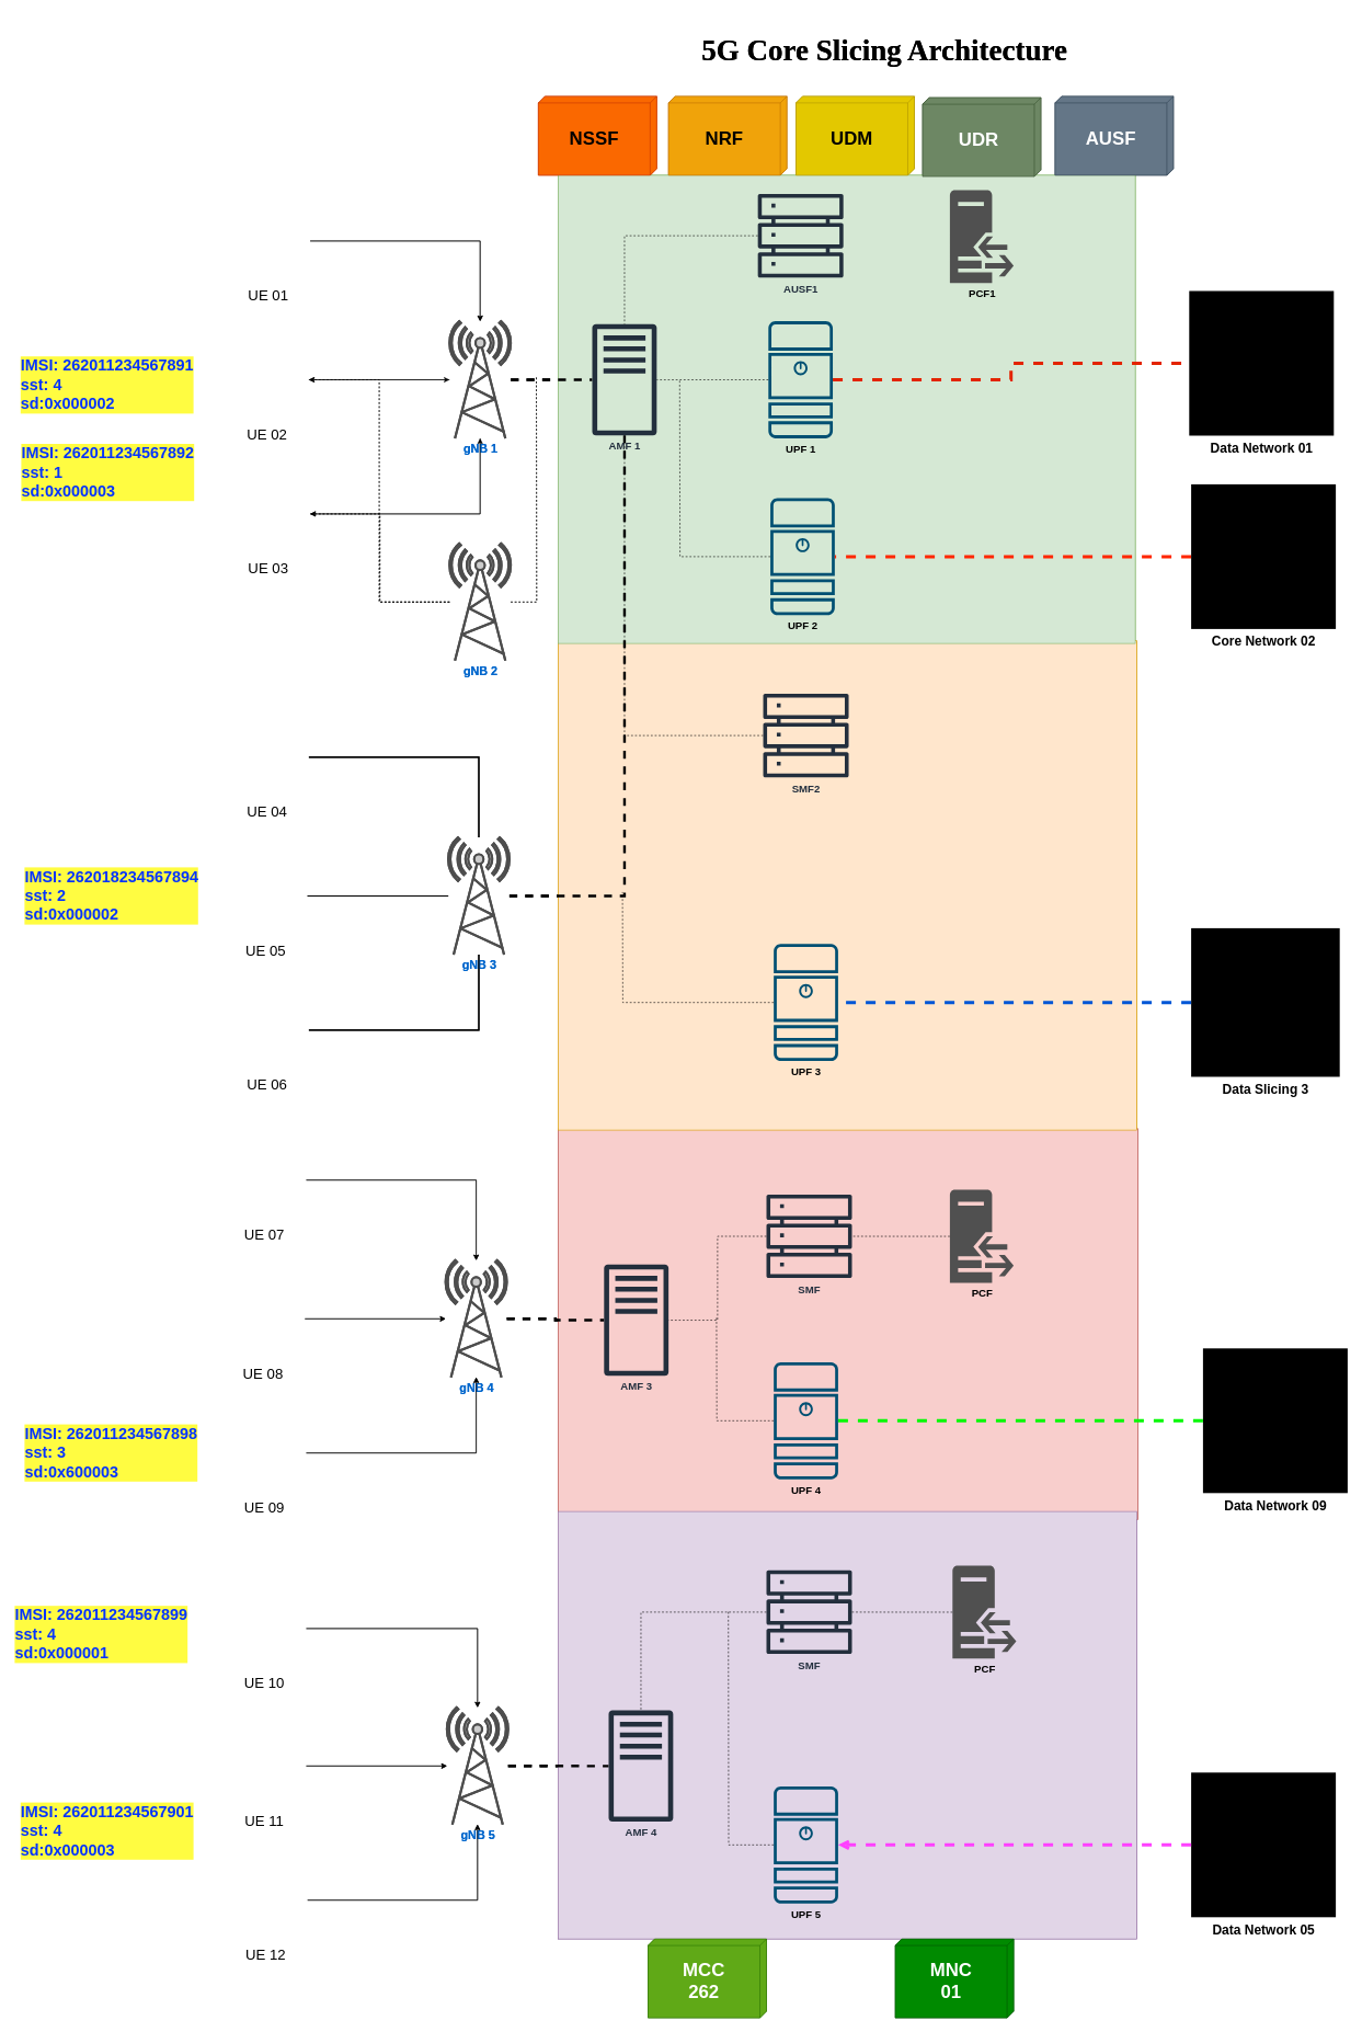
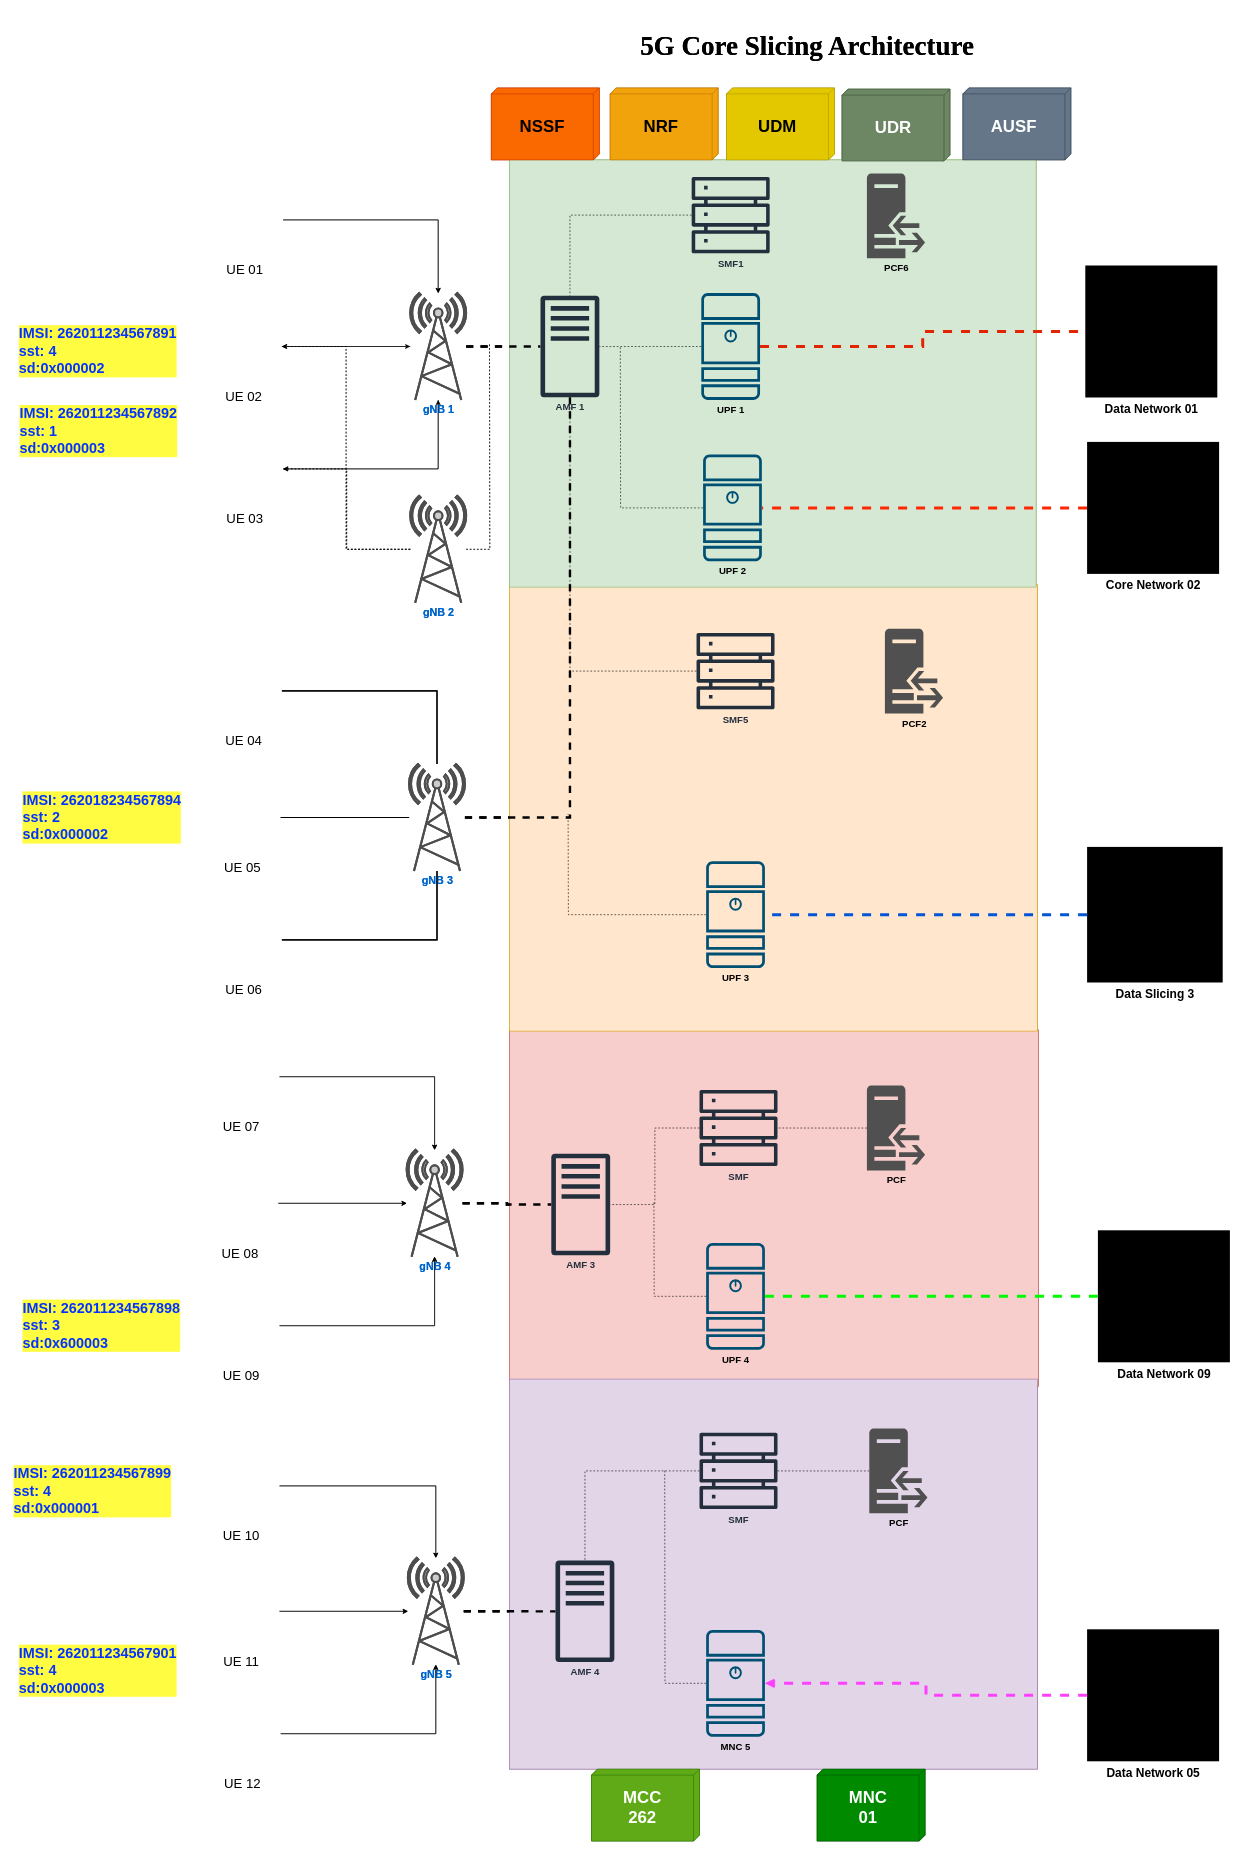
- <mxCell id="131" value="AUSF1" style="sketch=0;outlineConnect=0;fontColor=#232F3E;gradientColor=none;fillColor=#232F3D;strokeColor=none;dashed=0;verticalLabelPosition=bottom;verticalAlign=top;align=center;html=1;fontSize=16;fontStyle=1;aspect=fixed;pointerEvents=1;shape=mxgraph.aws4.servers;" vertex="1" parent="84"><mxGeometry x="816.95" y="273" width="130" height="130" as="geometry" /></mxCell>
+ <mxCell id="131" value="SMF1" style="sketch=0;outlineConnect=0;fontColor=#232F3E;gradientColor=none;fillColor=#232F3D;strokeColor=none;dashed=0;verticalLabelPosition=bottom;verticalAlign=top;align=center;html=1;fontSize=16;fontStyle=1;aspect=fixed;pointerEvents=1;shape=mxgraph.aws4.servers;" vertex="1" parent="84"><mxGeometry x="816.95" y="273" width="130" height="130" as="geometry" /></mxCell>
- <mxCell id="132" value="PCF1" style="sketch=0;pointerEvents=1;shadow=0;dashed=0;html=1;strokeColor=none;fillColor=#505050;labelPosition=center;verticalLabelPosition=bottom;verticalAlign=top;outlineConnect=0;align=center;shape=mxgraph.office.servers.reverse_proxy;fontSize=16;fontStyle=1" vertex="1" parent="84"><mxGeometry x="1109" y="268.5" width="97" height="141.5" as="geometry" /></mxCell>
+ <mxCell id="132" value="PCF6" style="sketch=0;pointerEvents=1;shadow=0;dashed=0;html=1;strokeColor=none;fillColor=#505050;labelPosition=center;verticalLabelPosition=bottom;verticalAlign=top;outlineConnect=0;align=center;shape=mxgraph.office.servers.reverse_proxy;fontSize=16;fontStyle=1" vertex="1" parent="84"><mxGeometry x="1109" y="268.5" width="97" height="141.5" as="geometry" /></mxCell>
+ <mxCell id="137" value="PCF2" style="sketch=0;pointerEvents=1;shadow=0;dashed=0;html=1;strokeColor=none;fillColor=#505050;labelPosition=center;verticalLabelPosition=bottom;verticalAlign=top;outlineConnect=0;align=center;shape=mxgraph.office.servers.reverse_proxy;fontSize=16;fontStyle=1" vertex="1" parent="84"><mxGeometry x="1139" y="1027.25" width="97" height="141.5" as="geometry" /></mxCell>
- <mxCell id="136" value="SMF2" style="sketch=0;outlineConnect=0;fontColor=#232F3E;gradientColor=none;fillColor=#232F3D;strokeColor=none;dashed=0;verticalLabelPosition=bottom;verticalAlign=top;align=center;html=1;fontSize=16;fontStyle=1;aspect=fixed;pointerEvents=1;shape=mxgraph.aws4.servers;" vertex="1" parent="84"><mxGeometry x="825.05" y="1033" width="130" height="130" as="geometry" /></mxCell>
+ <mxCell id="136" value="SMF5" style="sketch=0;outlineConnect=0;fontColor=#232F3E;gradientColor=none;fillColor=#232F3D;strokeColor=none;dashed=0;verticalLabelPosition=bottom;verticalAlign=top;align=center;html=1;fontSize=16;fontStyle=1;aspect=fixed;pointerEvents=1;shape=mxgraph.aws4.servers;" vertex="1" parent="84"><mxGeometry x="825.05" y="1033" width="130" height="130" as="geometry" /></mxCell>
- <mxCell id="152" value="Data Network 05" style="sketch=0;verticalLabelPosition=bottom;sketch=0;aspect=fixed;html=1;verticalAlign=top;strokeColor=none;fillColor=#000000;align=center;outlineConnect=0;pointerEvents=1;shape=mxgraph.citrix2.dns;fontSize=20;fontStyle=1" vertex="1" parent="84"><mxGeometry x="1476" y="2675" width="220" height="220" as="geometry" /></mxCell>
+ <mxCell id="152" value="Data Network 05" style="sketch=0;verticalLabelPosition=bottom;sketch=0;aspect=fixed;html=1;verticalAlign=top;strokeColor=none;fillColor=#000000;align=center;outlineConnect=0;pointerEvents=1;shape=mxgraph.citrix2.dns;fontSize=20;fontStyle=1" vertex="1" parent="84"><mxGeometry x="1476" y="2695" width="220" height="220" as="geometry" /></mxCell>
- <mxCell id="147" value="UPF 5" style="sketch=0;points=[[0.015,0.015,0],[0.985,0.015,0],[0.985,0.985,0],[0.015,0.985,0],[0.25,0,0],[0.5,0,0],[0.75,0,0],[1,0.25,0],[1,0.5,0],[1,0.75,0],[0.75,1,0],[0.5,1,0],[0.25,1,0],[0,0.75,0],[0,0.5,0],[0,0.25,0]];verticalLabelPosition=bottom;html=1;verticalAlign=top;aspect=fixed;align=center;pointerEvents=1;shape=mxgraph.cisco19.server;fillColor=#005073;strokeColor=none;fontSize=16;fontStyle=1" vertex="1" parent="84"><mxGeometry x="841.1" y="2696" width="97.9" height="178" as="geometry" /></mxCell>
+ <mxCell id="147" value="MNC 5" style="sketch=0;points=[[0.015,0.015,0],[0.985,0.015,0],[0.985,0.985,0],[0.015,0.985,0],[0.25,0,0],[0.5,0,0],[0.75,0,0],[1,0.25,0],[1,0.5,0],[1,0.75,0],[0.75,1,0],[0.5,1,0],[0.25,1,0],[0,0.75,0],[0,0.5,0],[0,0.25,0]];verticalLabelPosition=bottom;html=1;verticalAlign=top;aspect=fixed;align=center;pointerEvents=1;shape=mxgraph.cisco19.server;fillColor=#005073;strokeColor=none;fontSize=16;fontStyle=1" vertex="1" parent="84"><mxGeometry x="841.1" y="2696" width="97.9" height="178" as="geometry" /></mxCell>
